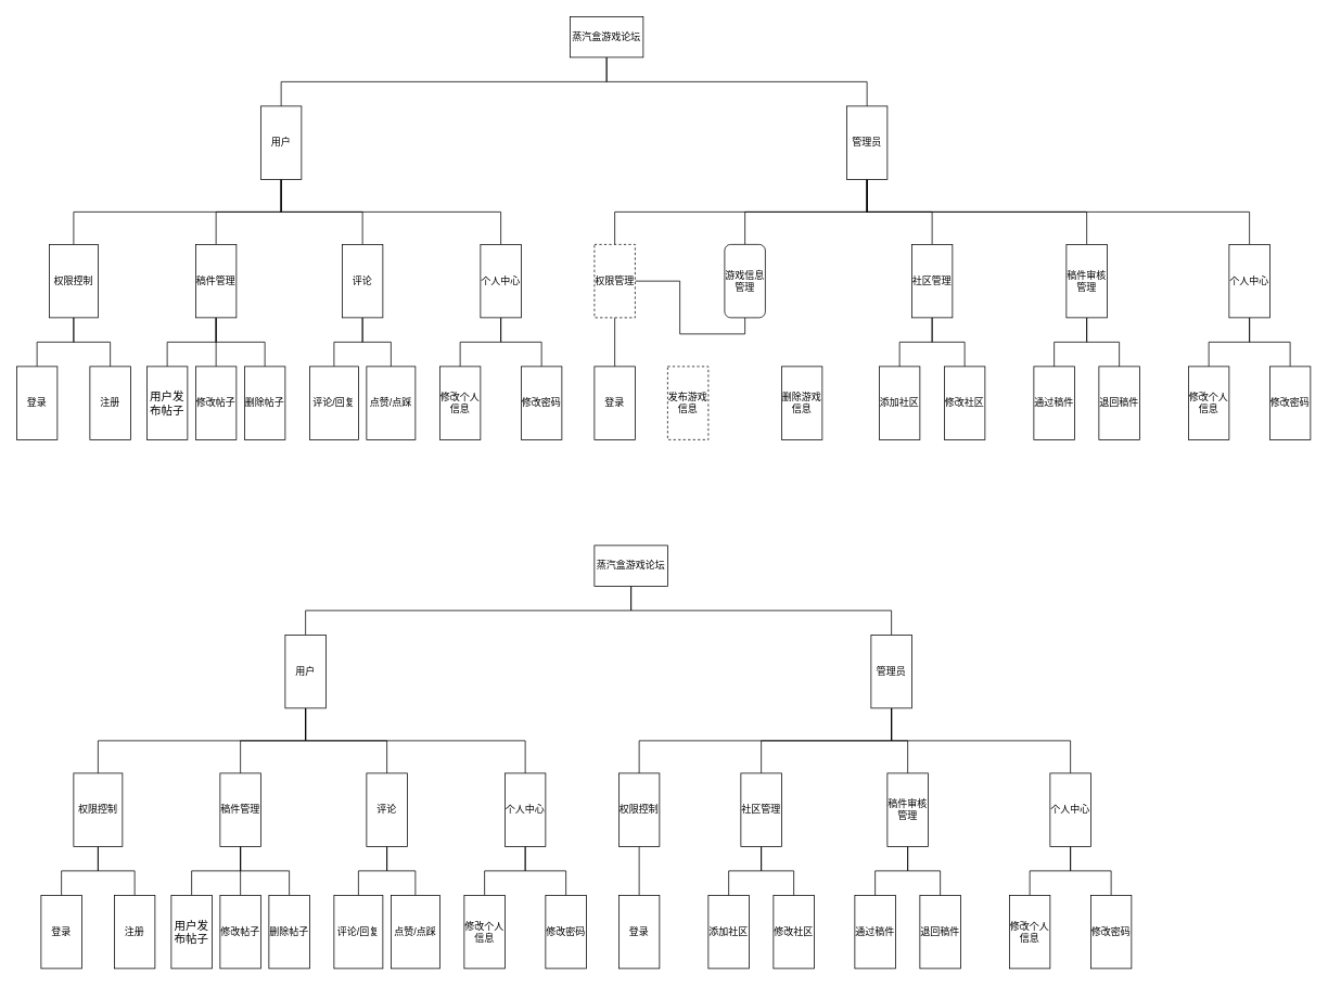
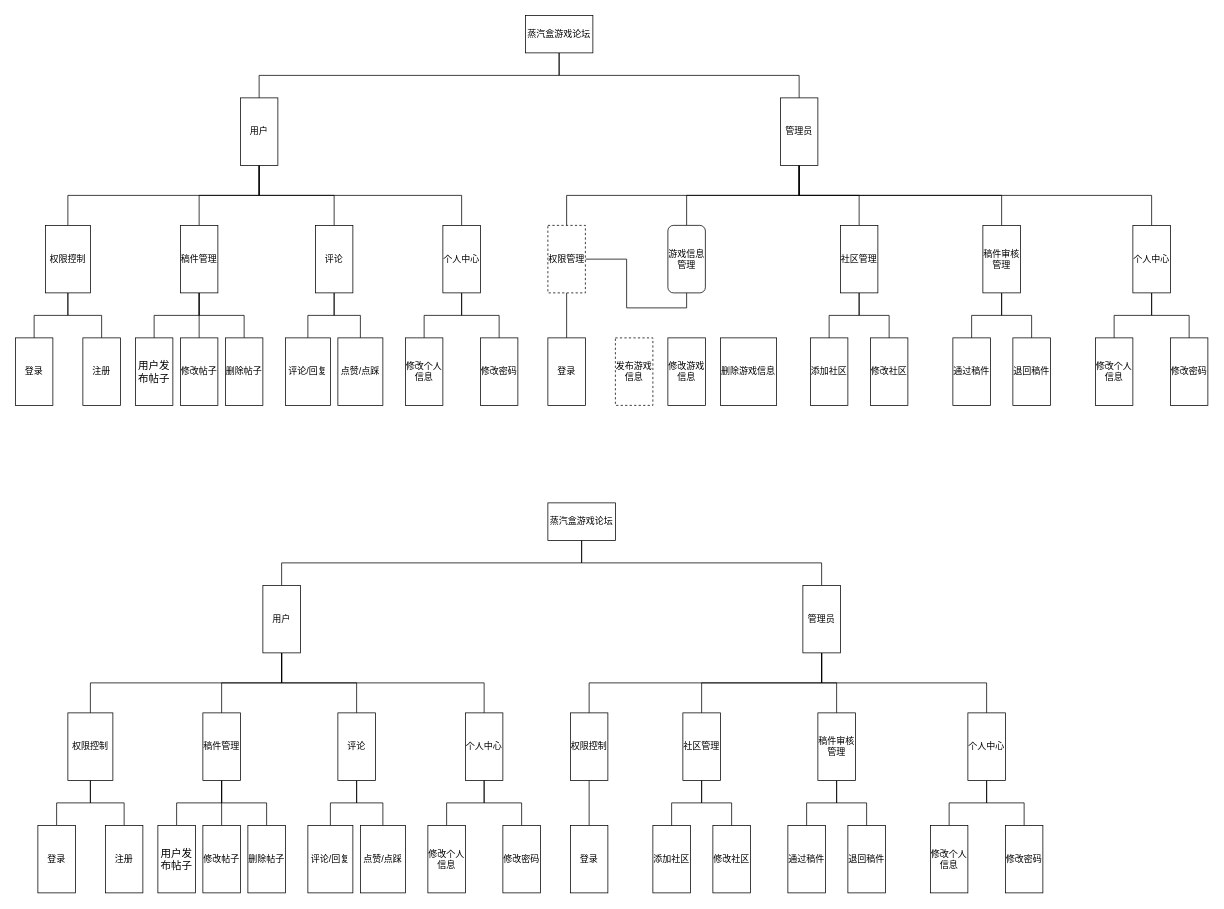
+ <mxCell id="40" value="&lt;div style=&quot;&quot;&gt;修改游戏信息&lt;/div&gt;" style="rounded=0;whiteSpace=wrap;html=1;align=center;" parent="1" vertex="1"><mxGeometry x="890" y="450" width="50" height="90" as="geometry" /></mxCell>
- <mxCell id="55" value="&lt;div style=&quot;&quot;&gt;删除游戏信息&lt;/div&gt;" style="rounded=0;whiteSpace=wrap;html=1;align=center;" parent="1" vertex="1"><mxGeometry x="960" y="450" width="50" height="90" as="geometry" /></mxCell>
+ <mxCell id="55" value="&lt;div style=&quot;&quot;&gt;删除游戏信息&lt;/div&gt;" style="rounded=0;whiteSpace=wrap;html=1;align=center;" parent="1" vertex="1"><mxGeometry x="960" y="450" width="75" height="90" as="geometry" /></mxCell>
